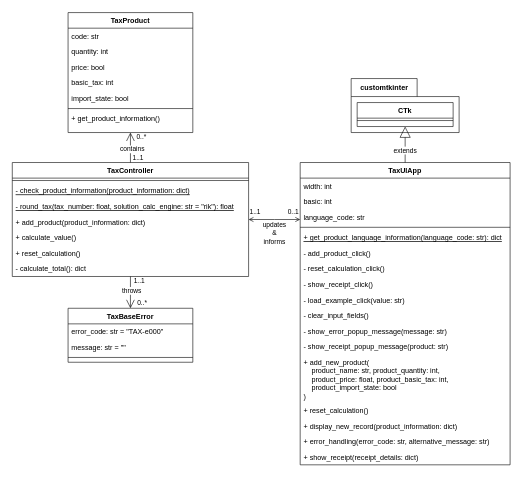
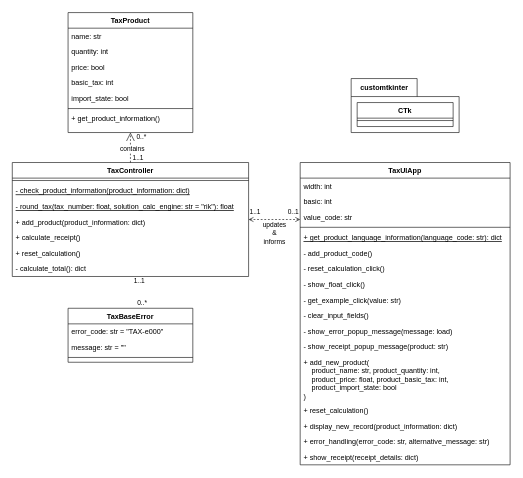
- <mxCell id="37" value="code: str" style="text;align=left;verticalAlign=top;spacingLeft=4;spacingRight=4;overflow=hidden;rotatable=0;points=[[0,0.5],[1,0.5]];portConstraint=eastwest;rounded=0;shadow=0;html=0;" parent="36" vertex="1"><mxGeometry y="26" width="208" height="26" as="geometry" /></mxCell>
+ <mxCell id="37" value="name: str" style="text;align=left;verticalAlign=top;spacingLeft=4;spacingRight=4;overflow=hidden;rotatable=0;points=[[0,0.5],[1,0.5]];portConstraint=eastwest;rounded=0;shadow=0;html=0;" parent="36" vertex="1"><mxGeometry y="26" width="208" height="26" as="geometry" /></mxCell>
- <mxCell id="44" value="" style="endArrow=open;endFill=1;endSize=12;html=1;rounded=0;exitX=0.5;exitY=0;exitDx=0;exitDy=0;" parent="1" source="3" target="36" edge="1"><mxGeometry width="160" relative="1" as="geometry"><mxPoint x="460" y="290" as="sourcePoint" /><mxPoint x="620" y="290" as="targetPoint" /></mxGeometry></mxCell>
+ <mxCell id="44" value="" style="endArrow=open;endFill=1;endSize=12;html=1;rounded=0;exitX=0.5;exitY=0;exitDx=0;exitDy=0;dashed=1;" parent="1" source="3" target="36" edge="1"><mxGeometry width="160" relative="1" as="geometry"><mxPoint x="460" y="290" as="sourcePoint" /><mxPoint x="620" y="290" as="targetPoint" /></mxGeometry></mxCell>
- <mxCell id="33" value="extends" style="endArrow=block;endSize=16;endFill=0;html=1;rounded=0;exitX=0.5;exitY=0;exitDx=0;exitDy=0;" parent="1" source="15" target="34" edge="1"><mxGeometry x="-0.333" width="160" relative="1" as="geometry"><mxPoint x="580" y="260" as="sourcePoint" /><mxPoint x="580" y="210" as="targetPoint" /><mxPoint as="offset" /></mxGeometry></mxCell>
- <mxCell id="18" value="language_code: str" style="text;align=left;verticalAlign=top;spacingLeft=4;spacingRight=4;overflow=hidden;rotatable=0;points=[[0,0.5],[1,0.5]];portConstraint=eastwest;rounded=0;shadow=0;html=0;" parent="15" vertex="1"><mxGeometry y="78" width="350" height="26" as="geometry" /></mxCell>
+ <mxCell id="18" value="value_code: str" style="text;align=left;verticalAlign=top;spacingLeft=4;spacingRight=4;overflow=hidden;rotatable=0;points=[[0,0.5],[1,0.5]];portConstraint=eastwest;rounded=0;shadow=0;html=0;" parent="15" vertex="1"><mxGeometry y="78" width="350" height="26" as="geometry" /></mxCell>
- <mxCell id="11" value="" style="endArrow=open;shadow=0;strokeWidth=1;rounded=0;endFill=1;edgeStyle=elbowEdgeStyle;elbow=vertical;startArrow=open;startFill=0;" parent="1" source="3" target="15" edge="1"><mxGeometry x="0.5" y="41" relative="1" as="geometry"><mxPoint x="370" y="332" as="sourcePoint" /><mxPoint x="498" y="329.333" as="targetPoint" /><mxPoint x="-40" y="32" as="offset" /></mxGeometry></mxCell>
+ <mxCell id="11" value="" style="endArrow=open;shadow=0;strokeWidth=1;rounded=0;endFill=1;edgeStyle=elbowEdgeStyle;elbow=vertical;startArrow=open;startFill=0;dashed=1;" parent="1" source="3" target="15" edge="1"><mxGeometry x="0.5" y="41" relative="1" as="geometry"><mxPoint x="370" y="332" as="sourcePoint" /><mxPoint x="498" y="329.333" as="targetPoint" /><mxPoint x="-40" y="32" as="offset" /></mxGeometry></mxCell>
- <mxCell id="8" value="+ calculate_value()" style="text;align=left;verticalAlign=top;spacingLeft=4;spacingRight=4;overflow=hidden;rotatable=0;points=[[0,0.5],[1,0.5]];portConstraint=eastwest;" parent="3" vertex="1"><mxGeometry y="112" width="394" height="26" as="geometry" /></mxCell>
+ <mxCell id="8" value="+ calculate_receipt()" style="text;align=left;verticalAlign=top;spacingLeft=4;spacingRight=4;overflow=hidden;rotatable=0;points=[[0,0.5],[1,0.5]];portConstraint=eastwest;" parent="3" vertex="1"><mxGeometry y="112" width="394" height="26" as="geometry" /></mxCell>
- <mxCell id="21" value="- add_product_click()" style="text;align=left;verticalAlign=top;spacingLeft=4;spacingRight=4;overflow=hidden;rotatable=0;points=[[0,0.5],[1,0.5]];portConstraint=eastwest;fontStyle=0" vertex="1" parent="15"><mxGeometry y="138" width="350" height="26" as="geometry" /></mxCell>
+ <mxCell id="21" value="- add_product_code()" style="text;align=left;verticalAlign=top;spacingLeft=4;spacingRight=4;overflow=hidden;rotatable=0;points=[[0,0.5],[1,0.5]];portConstraint=eastwest;fontStyle=0" vertex="1" parent="15"><mxGeometry y="138" width="350" height="26" as="geometry" /></mxCell>
- <mxCell id="23" value="- show_receipt_click()" style="text;align=left;verticalAlign=top;spacingLeft=4;spacingRight=4;overflow=hidden;rotatable=0;points=[[0,0.5],[1,0.5]];portConstraint=eastwest;" vertex="1" parent="15"><mxGeometry y="190" width="350" height="26" as="geometry" /></mxCell>
+ <mxCell id="23" value="- show_float_click()" style="text;align=left;verticalAlign=top;spacingLeft=4;spacingRight=4;overflow=hidden;rotatable=0;points=[[0,0.5],[1,0.5]];portConstraint=eastwest;" vertex="1" parent="15"><mxGeometry y="190" width="350" height="26" as="geometry" /></mxCell>
- <mxCell id="52" value="" style="endArrow=open;endFill=1;endSize=12;html=1;rounded=0;entryX=0.5;entryY=0;entryDx=0;entryDy=0;" edge="1" parent="1" source="3" target="48"><mxGeometry width="160" relative="1" as="geometry"><mxPoint x="227" y="280" as="sourcePoint" /><mxPoint x="227" y="230" as="targetPoint" /></mxGeometry></mxCell>
- <mxCell id="53" value="throws" style="edgeLabel;html=1;align=center;verticalAlign=middle;resizable=0;points=[];" vertex="1" connectable="0" parent="52"><mxGeometry x="0.406" y="1" relative="1" as="geometry"><mxPoint y="-14" as="offset" /></mxGeometry></mxCell>
- <mxCell id="24" value="- load_example_click(value: str)" style="text;align=left;verticalAlign=top;spacingLeft=4;spacingRight=4;overflow=hidden;rotatable=0;points=[[0,0.5],[1,0.5]];portConstraint=eastwest;" vertex="1" parent="15"><mxGeometry y="216" width="350" height="26" as="geometry" /></mxCell>
+ <mxCell id="24" value="- get_example_click(value: str)" style="text;align=left;verticalAlign=top;spacingLeft=4;spacingRight=4;overflow=hidden;rotatable=0;points=[[0,0.5],[1,0.5]];portConstraint=eastwest;" vertex="1" parent="15"><mxGeometry y="216" width="350" height="26" as="geometry" /></mxCell>
- <mxCell id="26" value="- show_error_popup_message(message: str)" style="text;align=left;verticalAlign=top;spacingLeft=4;spacingRight=4;overflow=hidden;rotatable=0;points=[[0,0.5],[1,0.5]];portConstraint=eastwest;" vertex="1" parent="15"><mxGeometry y="268" width="350" height="26" as="geometry" /></mxCell>
+ <mxCell id="26" value="- show_error_popup_message(message: load)" style="text;align=left;verticalAlign=top;spacingLeft=4;spacingRight=4;overflow=hidden;rotatable=0;points=[[0,0.5],[1,0.5]];portConstraint=eastwest;" vertex="1" parent="15"><mxGeometry y="268" width="350" height="26" as="geometry" /></mxCell>
